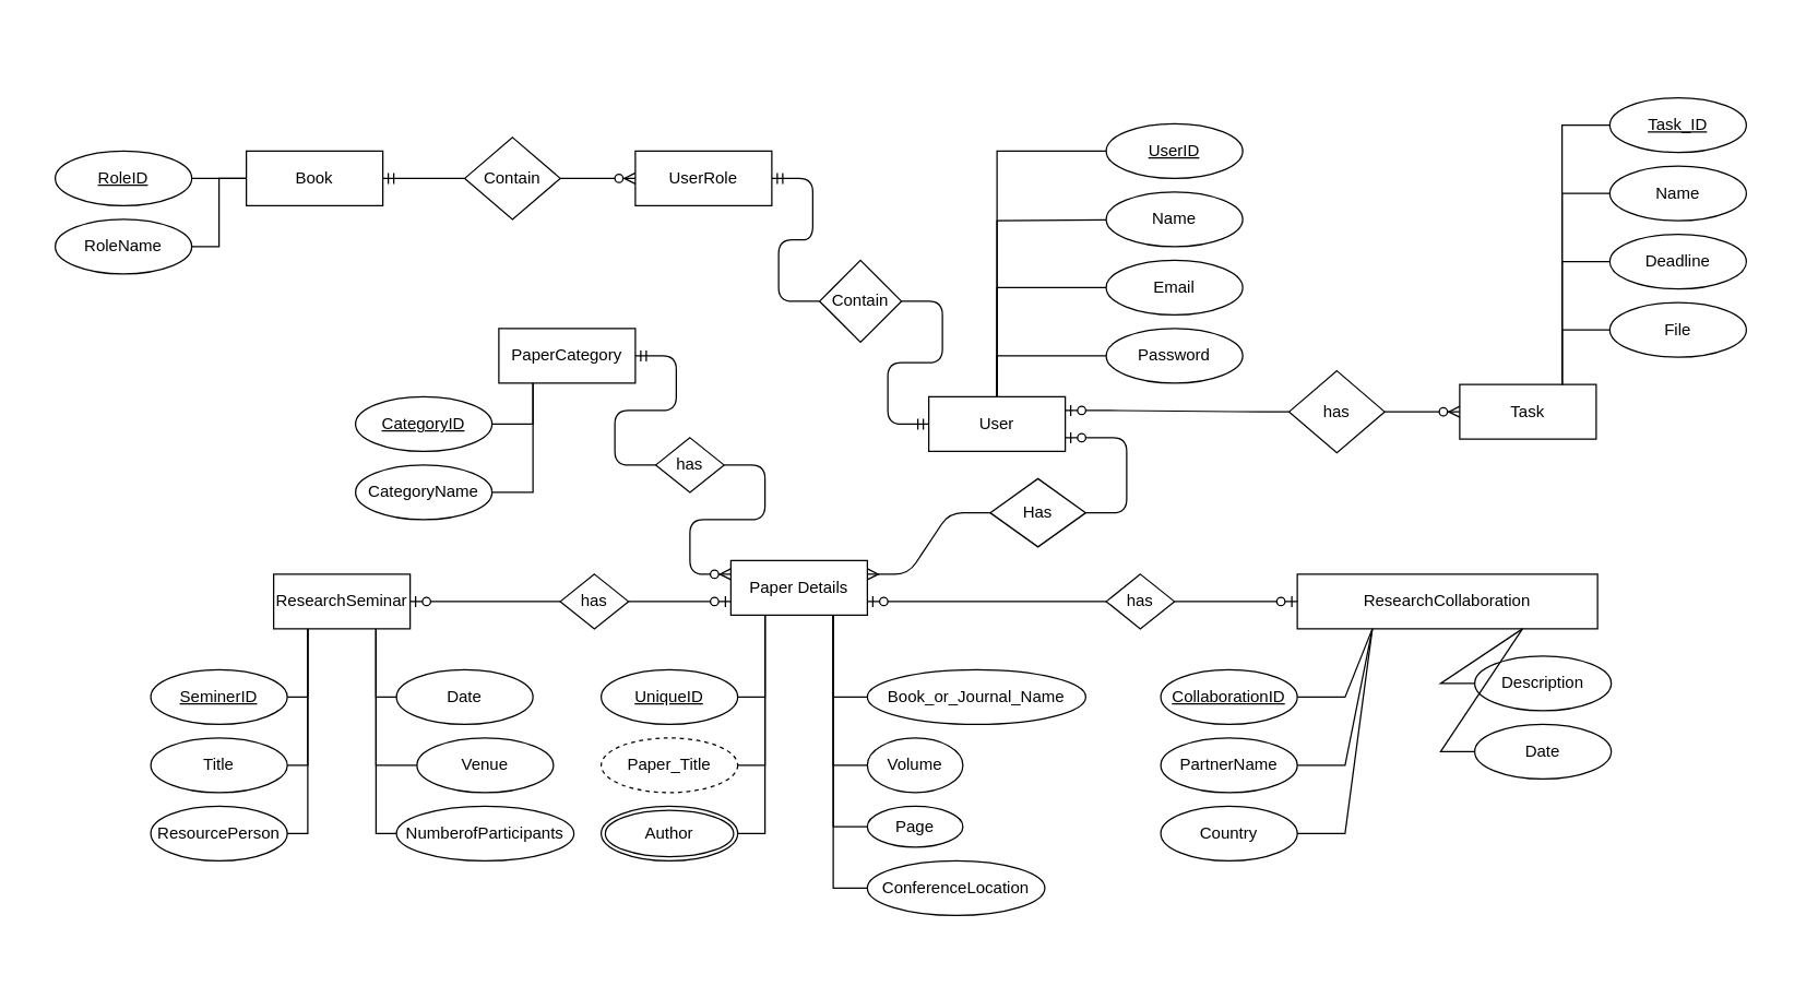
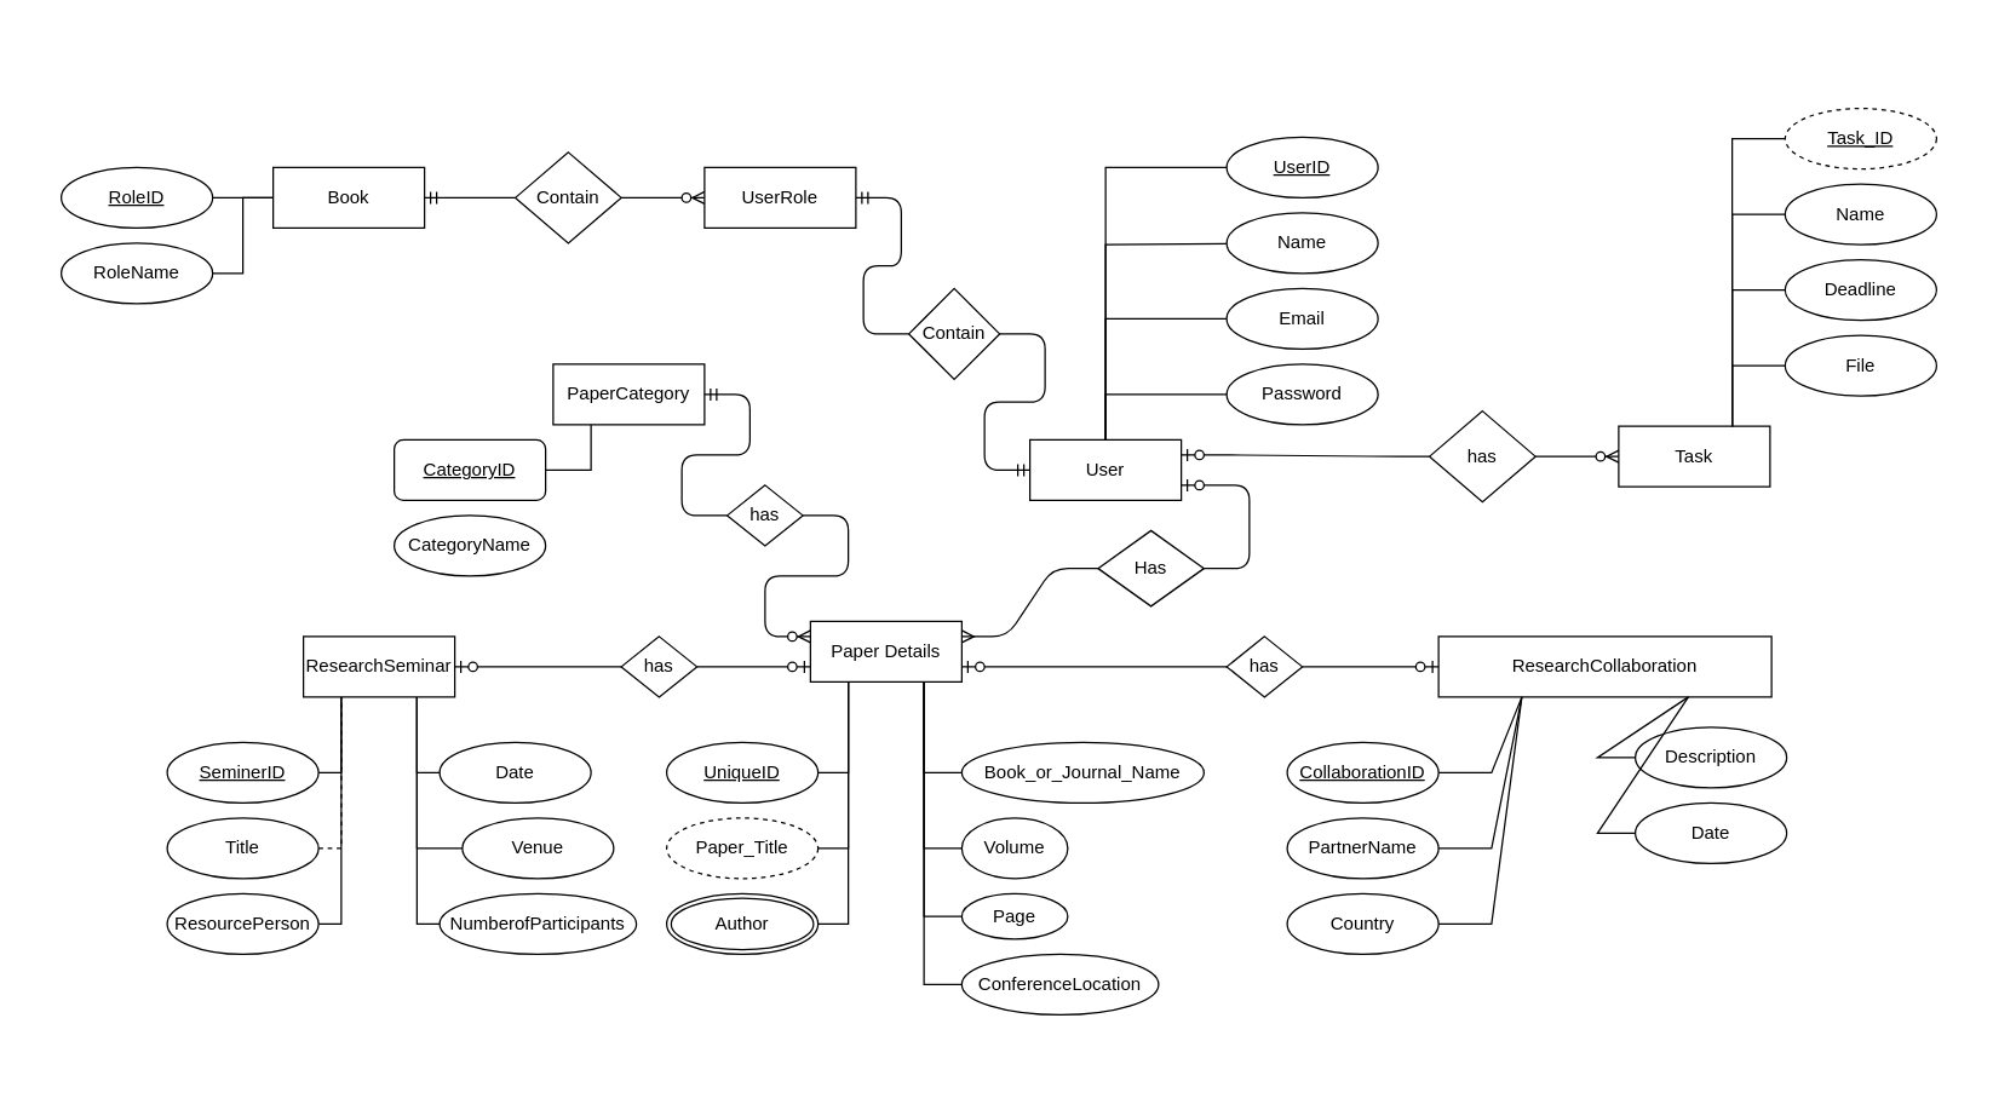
- <mxCell id="52" value="Task_ID" style="ellipse;whiteSpace=wrap;html=1;align=center;fontStyle=4;" vertex="1" parent="1"><mxGeometry x="1179" y="71" width="100" height="40" as="geometry" /></mxCell>
+ <mxCell id="52" value="Task_ID" style="ellipse;whiteSpace=wrap;html=1;align=center;fontStyle=4;dashed=1;" vertex="1" parent="1"><mxGeometry x="1179" y="71" width="100" height="40" as="geometry" /></mxCell>
- <mxCell id="68" value="CategoryID" style="ellipse;whiteSpace=wrap;html=1;align=center;fontStyle=4;" vertex="1" parent="1"><mxGeometry x="260" y="290" width="100" height="40" as="geometry" /></mxCell>
+ <mxCell id="68" value="CategoryID" style="whiteSpace=wrap;html=1;align=center;fontStyle=4;rounded=1;" vertex="1" parent="1"><mxGeometry x="260" y="290" width="100" height="40" as="geometry" /></mxCell>
- <mxCell id="45" value="" style="endArrow=none;html=1;rounded=0;entryX=0.25;entryY=1;entryDx=0;entryDy=0;" edge="1" parent="1" source="69" target="56"><mxGeometry width="50" height="50" relative="1" as="geometry"><mxPoint x="370" y="360" as="sourcePoint" /><mxPoint x="420" y="310" as="targetPoint" /><Array as="points"><mxPoint x="390" y="360" /></Array></mxGeometry></mxCell>
- <mxCell id="78" value="" style="endArrow=none;html=1;rounded=0;entryX=0.25;entryY=1;entryDx=0;entryDy=0;" edge="1" parent="1" source="72" target="60"><mxGeometry width="50" height="50" relative="1" as="geometry"><mxPoint x="240" y="830" as="sourcePoint" /><mxPoint x="290" y="780" as="targetPoint" /><Array as="points"><mxPoint x="225" y="560" /></Array></mxGeometry></mxCell>
+ <mxCell id="78" value="" style="endArrow=none;html=1;rounded=0;entryX=0.25;entryY=1;entryDx=0;entryDy=0;dashed=1;" edge="1" parent="1" source="72" target="60"><mxGeometry width="50" height="50" relative="1" as="geometry"><mxPoint x="240" y="830" as="sourcePoint" /><mxPoint x="290" y="780" as="targetPoint" /><Array as="points"><mxPoint x="225" y="560" /></Array></mxGeometry></mxCell>
